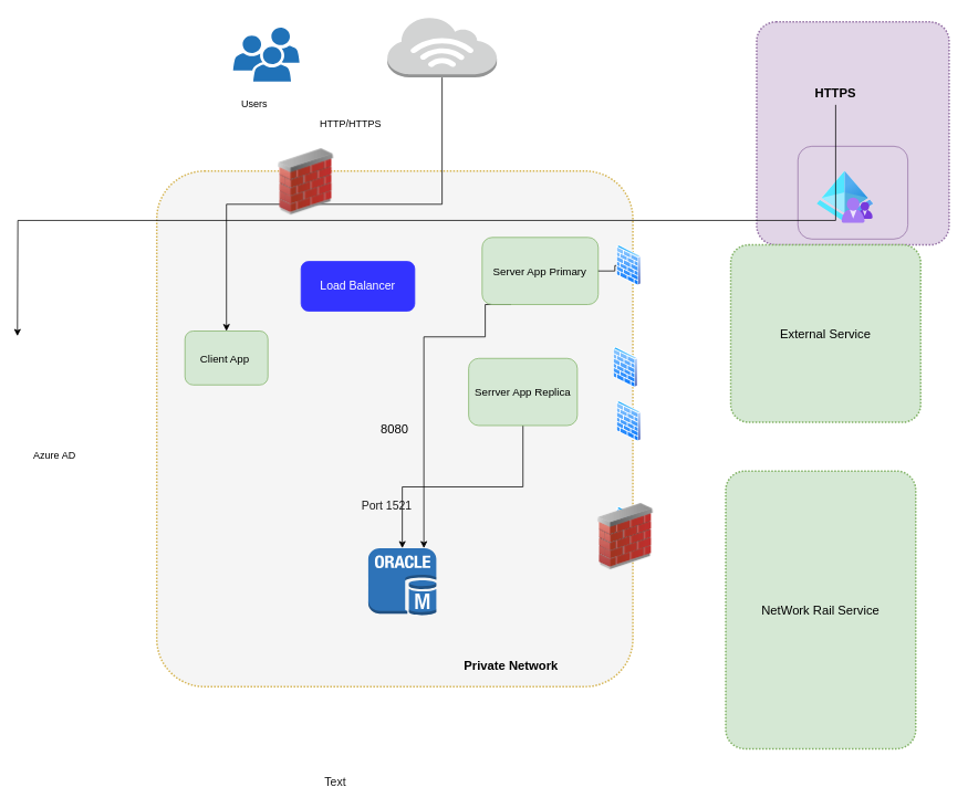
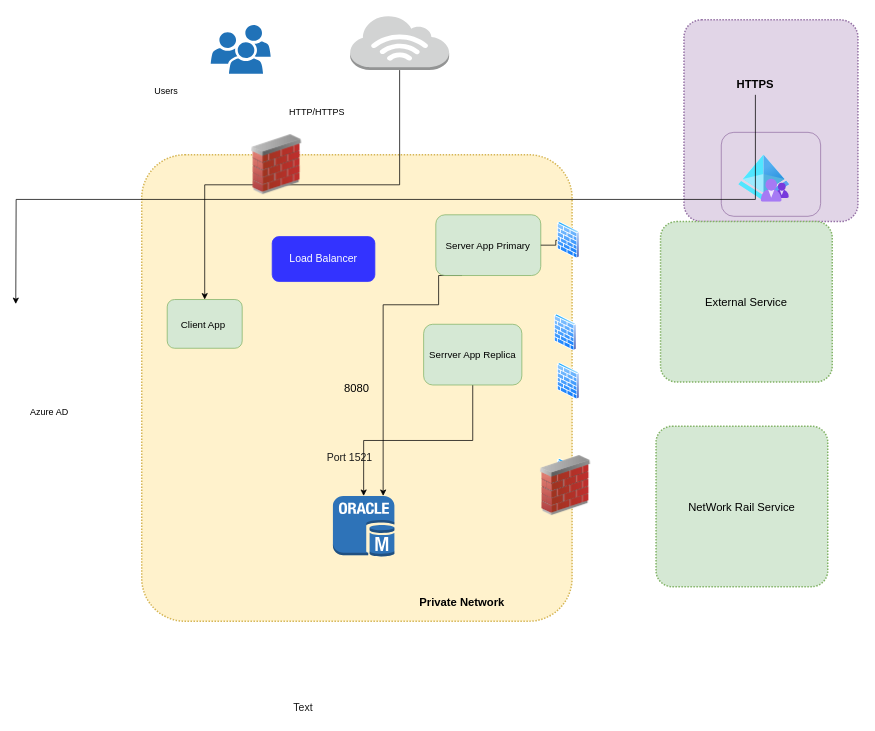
- <mxCell id="8" value="Users" style="text;html=1;strokeColor=none;fillColor=none;align=center;verticalAlign=middle;whiteSpace=wrap;rounded=0;" vertex="1" parent="1"><mxGeometry x="261" y="111" width="90" height="30" as="geometry" /></mxCell>
+ <mxCell id="8" value="Users" style="text;html=1;strokeColor=none;fillColor=none;align=center;verticalAlign=middle;whiteSpace=wrap;rounded=0;" vertex="1" parent="1"><mxGeometry x="176" y="106" width="90" height="30" as="geometry" /></mxCell>
- <mxCell id="4" value="8080" style="rounded=1;arcSize=10;dashed=1;fillColor=#f5f5f5;dashPattern=1 1;strokeWidth=2;fontSize=15;strokeColor=#d6b656;" vertex="1" parent="1"><mxGeometry x="188" y="206" width="574" height="622" as="geometry" /></mxCell>
+ <mxCell id="4" value="8080" style="rounded=1;arcSize=10;dashed=1;fillColor=#fff2cc;dashPattern=1 1;strokeWidth=2;fontSize=15;strokeColor=#d6b656;" vertex="1" parent="1"><mxGeometry x="188" y="206" width="574" height="622" as="geometry" /></mxCell>
- <mxCell id="36" value="NetWork Rail Service" style="rounded=1;arcSize=10;dashed=1;fillColor=#d5e8d4;dashPattern=1 1;strokeWidth=2;fontSize=15;strokeColor=#82b366;" vertex="1" parent="1"><mxGeometry x="874" y="568" width="229" height="335" as="geometry" /></mxCell>
+ <mxCell id="36" value="NetWork Rail Service" style="rounded=1;arcSize=10;dashed=1;fillColor=#d5e8d4;dashPattern=1 1;strokeWidth=2;fontSize=15;strokeColor=#82b366;" vertex="1" parent="1"><mxGeometry x="874" y="568" width="229" height="214" as="geometry" /></mxCell>
